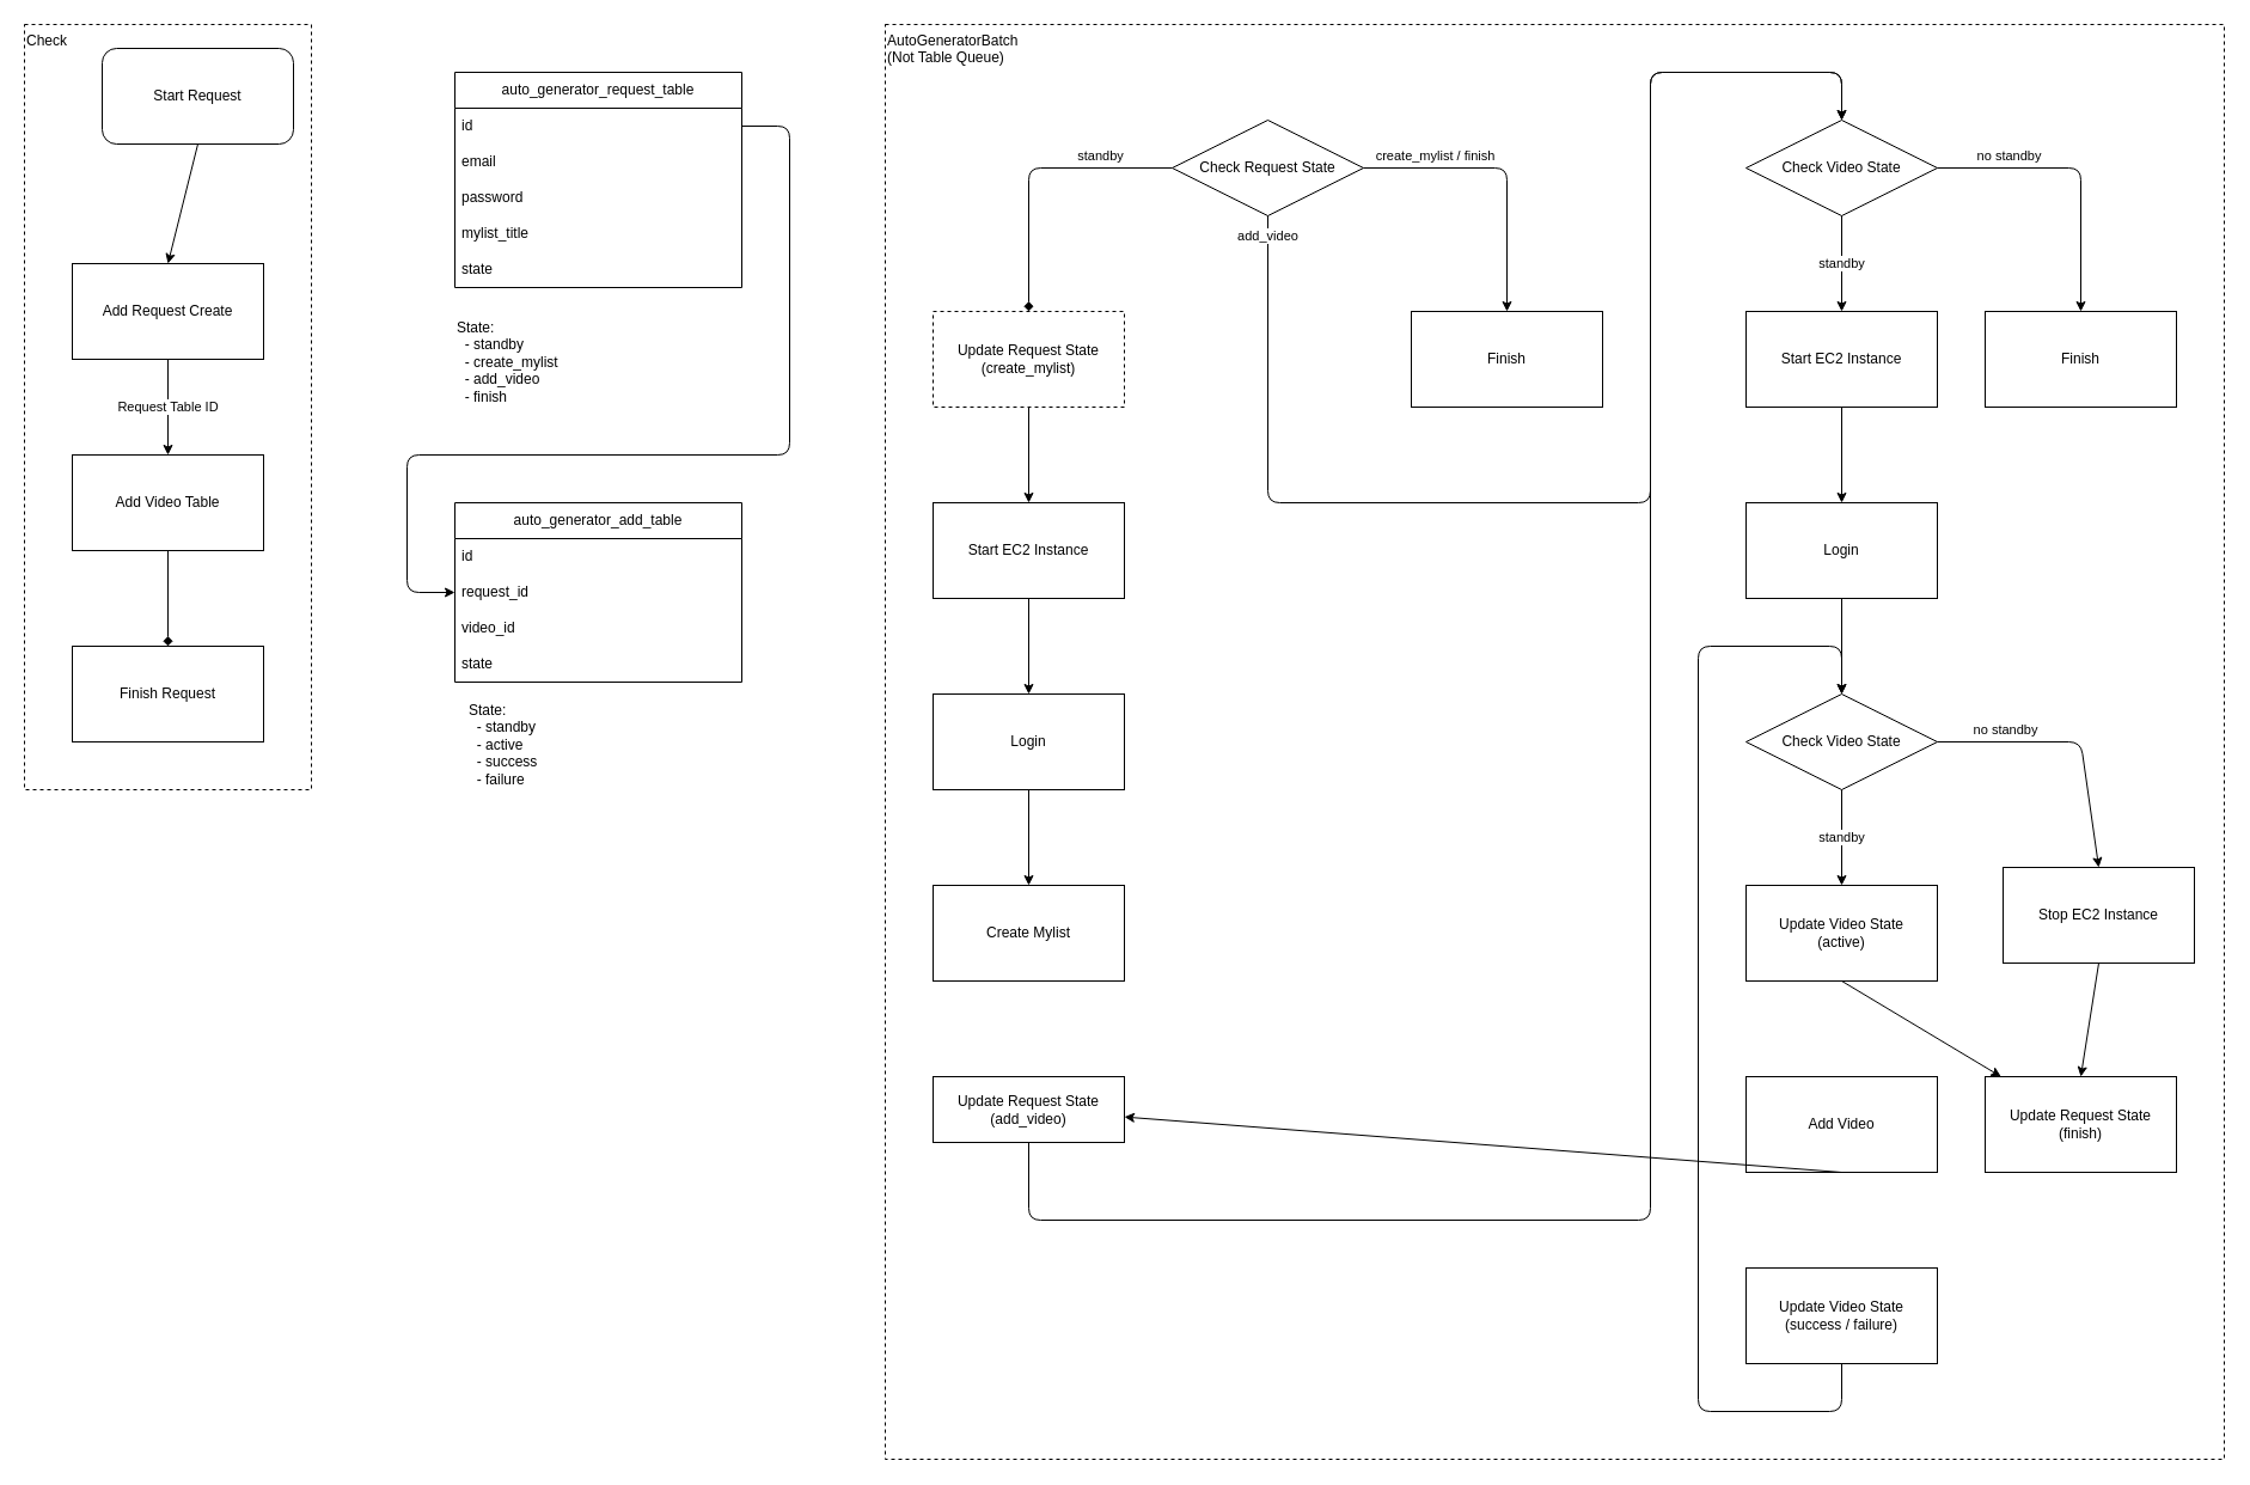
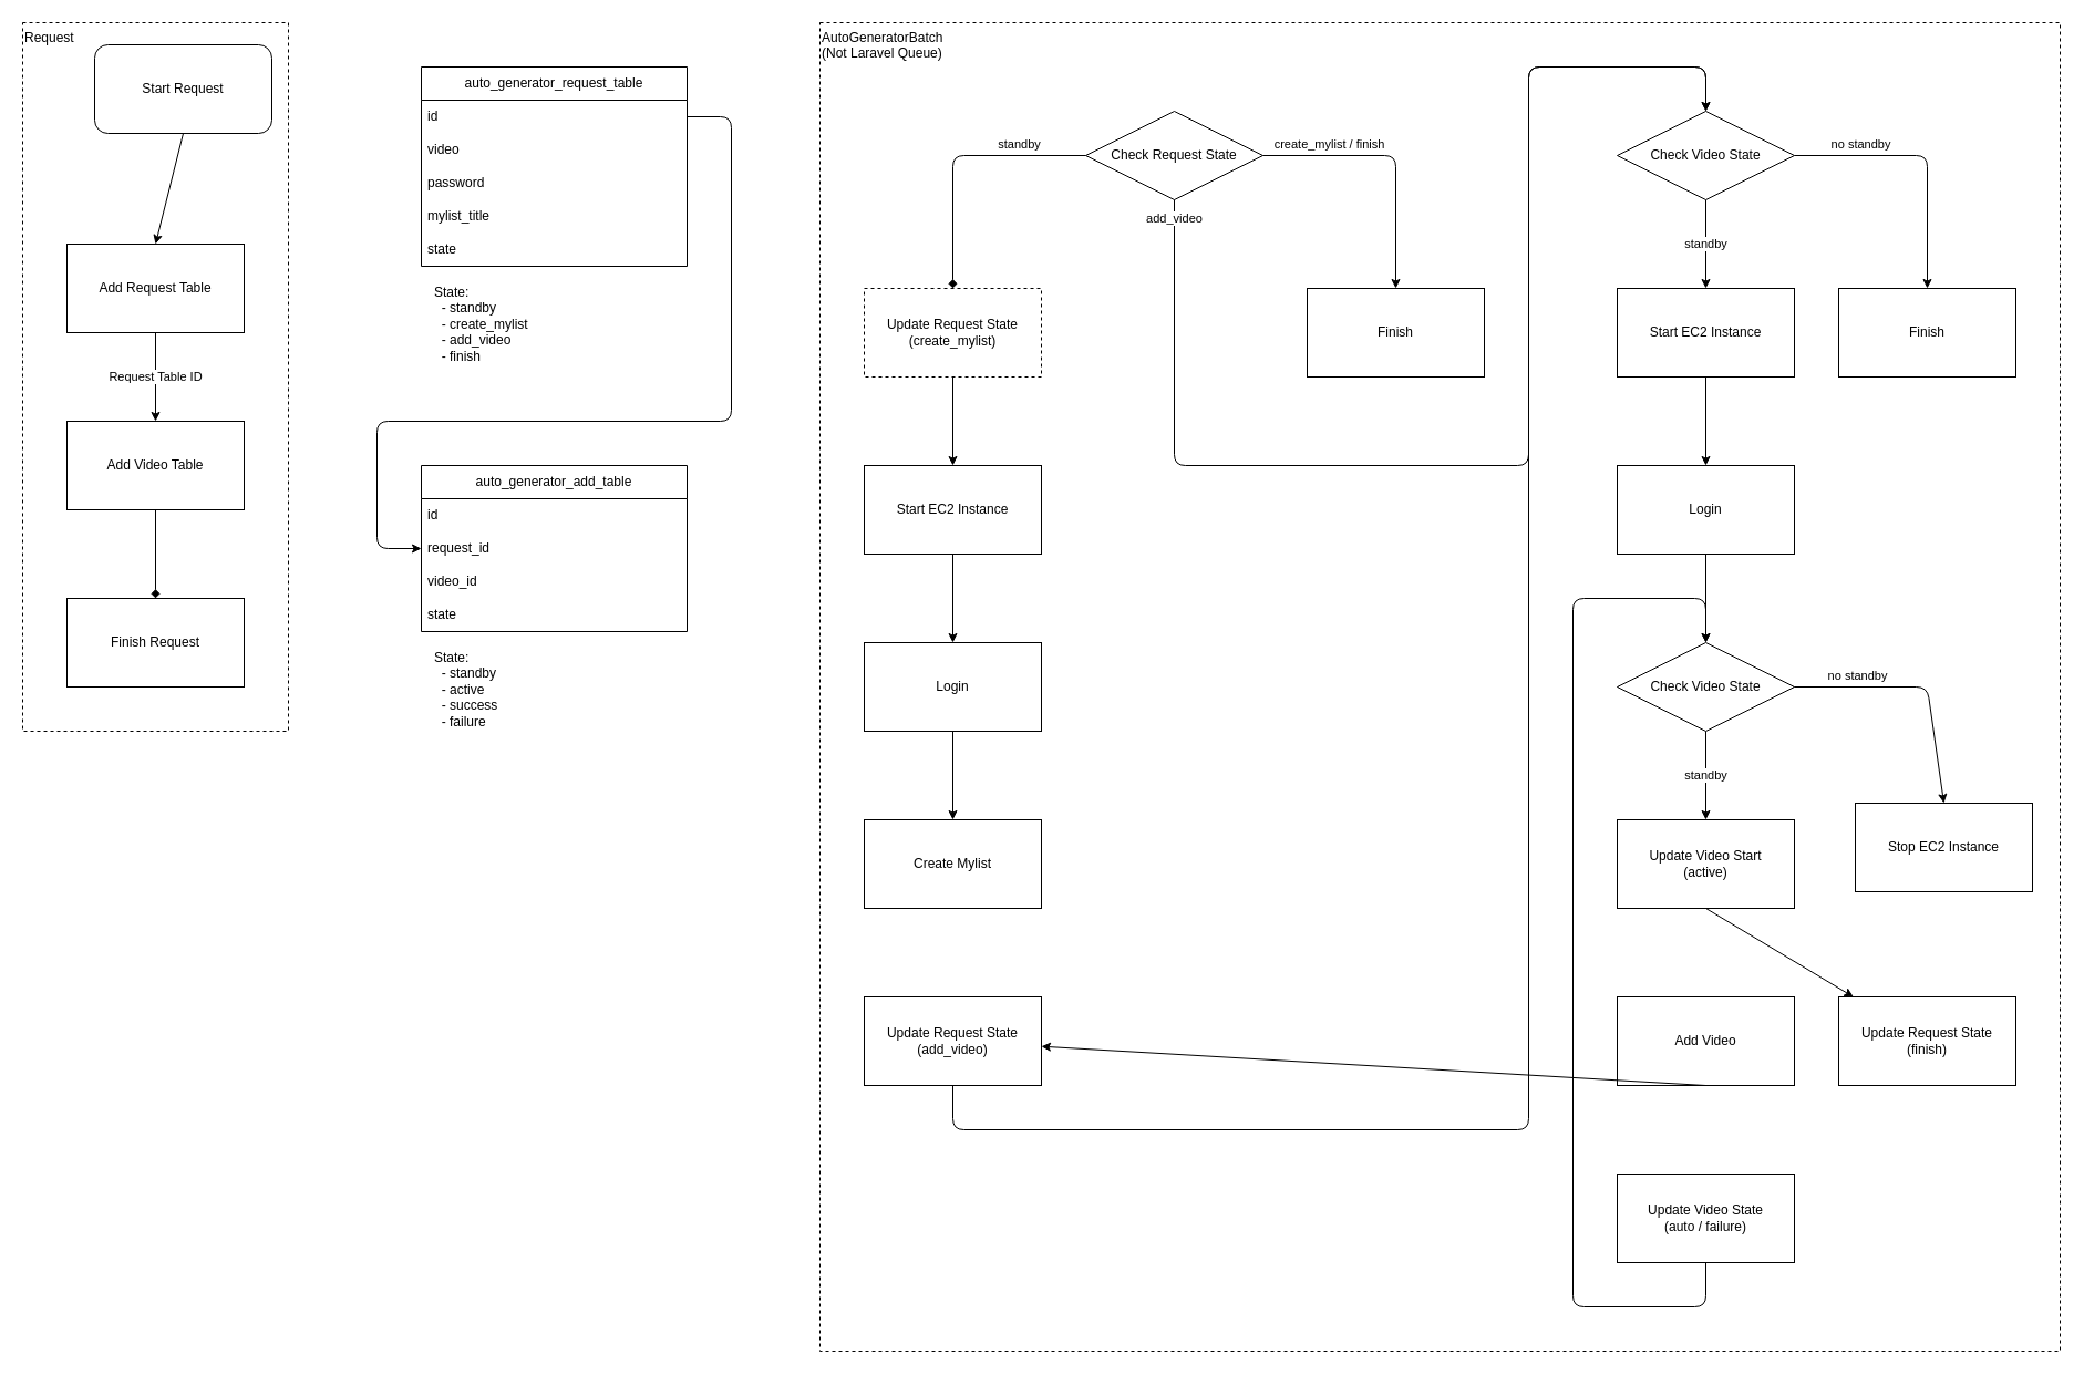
- <mxCell id="21" value="Check" style="rounded=0;whiteSpace=wrap;html=1;fillColor=none;dashed=1;verticalAlign=top;align=left;" parent="1" vertex="1"><mxGeometry width="240" height="640" as="geometry" x="20" y="20" /></mxCell>
+ <mxCell id="21" value="Request" style="rounded=0;whiteSpace=wrap;html=1;fillColor=none;dashed=1;verticalAlign=top;align=left;" parent="1" vertex="1"><mxGeometry width="240" height="640" as="geometry" x="20" y="20" /></mxCell>
- <mxCell id="2" value="AutoGeneratorBatch&lt;br&gt;(Not Table Queue)" style="rounded=0;whiteSpace=wrap;html=1;fillColor=none;dashed=1;verticalAlign=top;align=left;" parent="1" vertex="1"><mxGeometry x="740" width="1120" height="1200" as="geometry" y="20" /></mxCell>
+ <mxCell id="2" value="AutoGeneratorBatch&lt;br&gt;(Not Laravel Queue)" style="rounded=0;whiteSpace=wrap;html=1;fillColor=none;dashed=1;verticalAlign=top;align=left;" parent="1" vertex="1"><mxGeometry x="740" width="1120" height="1200" as="geometry" y="20" /></mxCell>
- <mxCell id="31" value="email" style="text;strokeColor=none;fillColor=none;align=left;verticalAlign=middle;spacingLeft=4;spacingRight=4;overflow=hidden;points=[[0,0.5],[1,0.5]];portConstraint=eastwest;rotatable=0;whiteSpace=wrap;html=1;" parent="29" vertex="1"><mxGeometry y="60" width="240" height="30" as="geometry" /></mxCell>
+ <mxCell id="31" value="video" style="text;strokeColor=none;fillColor=none;align=left;verticalAlign=middle;spacingLeft=4;spacingRight=4;overflow=hidden;points=[[0,0.5],[1,0.5]];portConstraint=eastwest;rotatable=0;whiteSpace=wrap;html=1;" parent="29" vertex="1"><mxGeometry y="60" width="240" height="30" as="geometry" /></mxCell>
- <mxCell id="25" value="Add Request Create" style="rounded=0;whiteSpace=wrap;html=1;fillColor=none;" parent="1" vertex="1"><mxGeometry x="60" y="220" width="160" height="80" as="geometry" /></mxCell>
+ <mxCell id="25" value="Add Request Table" style="rounded=0;whiteSpace=wrap;html=1;fillColor=none;" parent="1" vertex="1"><mxGeometry x="60" y="220" width="160" height="80" as="geometry" /></mxCell>
- <mxCell id="41" value="State:&lt;br&gt;&amp;nbsp; - standby&lt;br&gt;&amp;nbsp; - create_mylist&lt;br&gt;&amp;nbsp; - add_video&lt;br&gt;&amp;nbsp; - finish" style="text;html=1;strokeColor=none;fillColor=none;align=left;verticalAlign=top;whiteSpace=wrap;rounded=0;dashed=1;" parent="1" vertex="1"><mxGeometry x="380" y="260" width="100" height="90" as="geometry" /></mxCell>
+ <mxCell id="41" value="State:&lt;br&gt;&amp;nbsp; - standby&lt;br&gt;&amp;nbsp; - create_mylist&lt;br&gt;&amp;nbsp; - add_video&lt;br&gt;&amp;nbsp; - finish" style="text;html=1;strokeColor=none;fillColor=none;align=left;verticalAlign=top;whiteSpace=wrap;rounded=0;dashed=1;" parent="1" vertex="1"><mxGeometry x="390" y="250" width="100" height="90" as="geometry" /></mxCell>
- <mxCell id="14" value="Update Video State&lt;br&gt;(active)" style="rounded=0;whiteSpace=wrap;html=1;fillColor=none;" parent="1" vertex="1"><mxGeometry x="1460" y="740" width="160" height="80" as="geometry" /></mxCell>
+ <mxCell id="14" value="Update Video Start&lt;br&gt;(active)" style="rounded=0;whiteSpace=wrap;html=1;fillColor=none;" parent="1" vertex="1"><mxGeometry x="1460" y="740" width="160" height="80" as="geometry" /></mxCell>
- <mxCell id="15" style="edgeStyle=none;html=1;exitX=0.5;exitY=1;exitDx=0;exitDy=0;entryX=0.5;entryY=0;entryDx=0;entryDy=0;" parent="1" source="16" target="47" edge="1"><mxGeometry relative="1" as="geometry" /></mxCell>
- <mxCell id="56" value="Update Request State&lt;br&gt;(add_video)" style="rounded=0;whiteSpace=wrap;html=1;fillColor=none;" parent="1" vertex="1"><mxGeometry x="780" y="900" width="160" height="55" as="geometry" /></mxCell>
+ <mxCell id="56" value="Update Request State&lt;br&gt;(add_video)" style="rounded=0;whiteSpace=wrap;html=1;fillColor=none;" parent="1" vertex="1"><mxGeometry x="780" y="900" width="160" height="80" as="geometry" /></mxCell>
- <mxCell id="18" value="Update Video State&lt;br&gt;(success / failure)" style="rounded=0;whiteSpace=wrap;html=1;fillColor=none;" parent="1" vertex="1"><mxGeometry x="1460" y="1060" width="160" height="80" as="geometry" /></mxCell>
+ <mxCell id="18" value="Update Video State&lt;br&gt;(auto / failure)" style="rounded=0;whiteSpace=wrap;html=1;fillColor=none;" parent="1" vertex="1"><mxGeometry x="1460" y="1060" width="160" height="80" as="geometry" /></mxCell>
